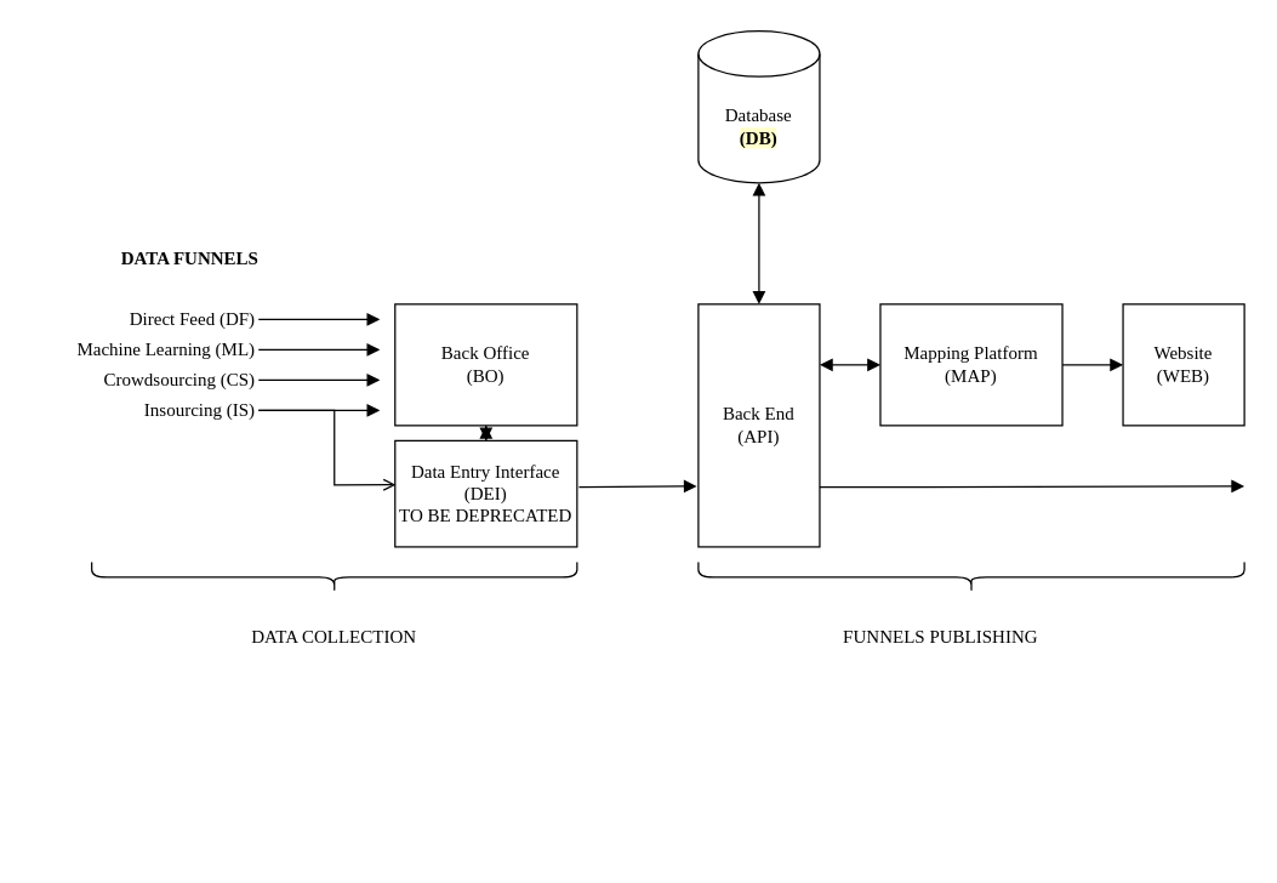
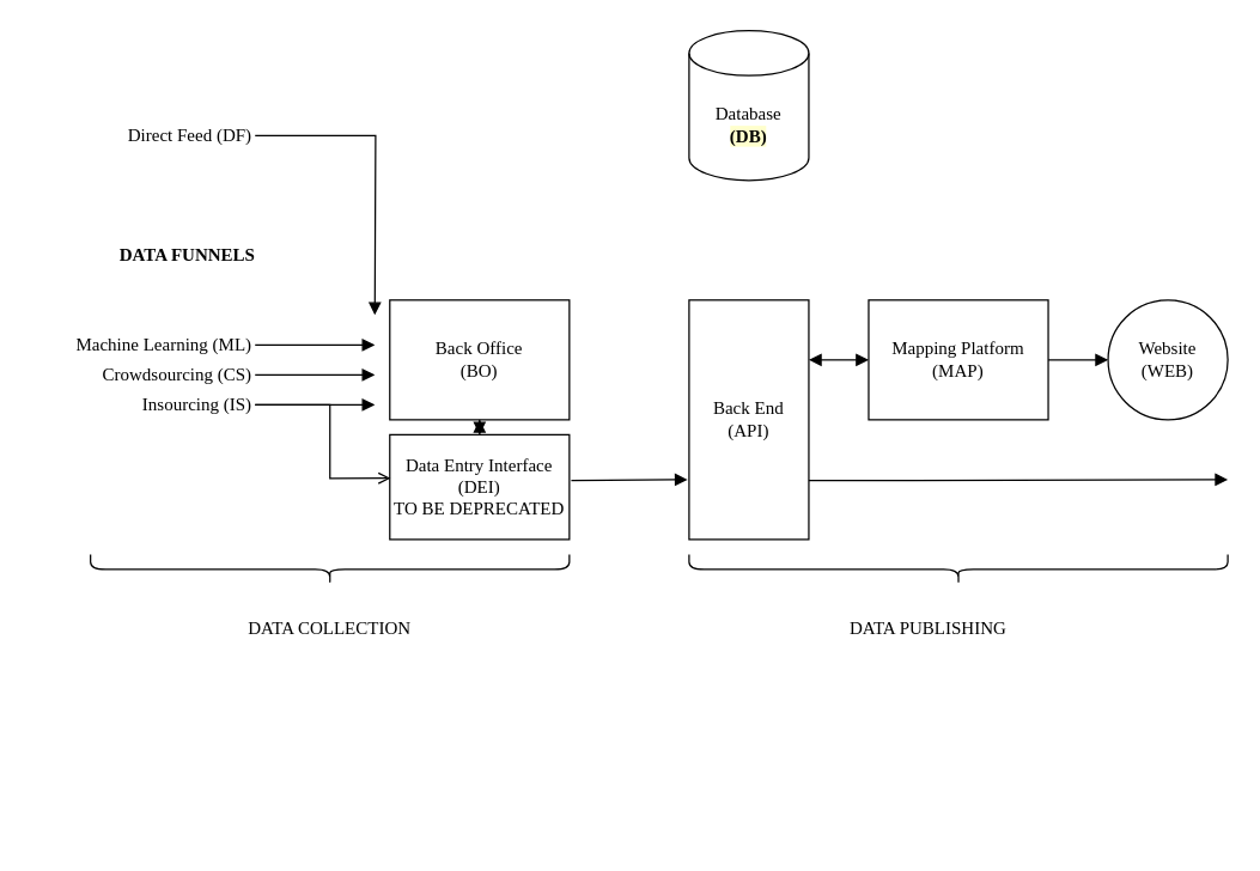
- <mxCell id="2" value="" style="edgeStyle=orthogonalEdgeStyle;rounded=0;orthogonalLoop=1;jettySize=auto;html=1;exitX=0.5;exitY=1;exitDx=0;exitDy=0;exitPerimeter=0;entryX=0.5;entryY=0;entryDx=0;entryDy=0;endArrow=block;endFill=1;startArrow=block;startFill=1;fontFamily=Montserrat;fontSource=https%3A%2F%2Ffonts.googleapis.com%2Fcss%3Ffamily%3DMontserrat;" parent="1" source="3" target="4" edge="1"><mxGeometry relative="1" as="geometry"><Array as="points"><mxPoint x="500" y="160" /><mxPoint x="500" y="160" /></Array></mxGeometry></mxCell>
- <mxCell id="20" value="Direct Feed (DF)" style="text;html=1;strokeColor=none;fillColor=none;align=right;verticalAlign=middle;whiteSpace=wrap;rounded=0;fontFamily=Montserrat;fontSource=https%3A%2F%2Ffonts.googleapis.com%2Fcss%3Ffamily%3DMontserrat;" parent="1" vertex="1"><mxGeometry x="40" y="200" width="130" height="20" as="geometry" /></mxCell>
+ <mxCell id="20" value="Direct Feed (DF)" style="text;html=1;strokeColor=none;fillColor=none;align=right;verticalAlign=middle;whiteSpace=wrap;rounded=0;fontFamily=Montserrat;fontSource=https%3A%2F%2Ffonts.googleapis.com%2Fcss%3Ffamily%3DMontserrat;" parent="1" vertex="1"><mxGeometry x="40" y="80" width="130" height="20" as="geometry" /></mxCell>
- <mxCell id="11" value="Website&lt;br&gt;(WEB)" style="rounded=0;whiteSpace=wrap;html=1;fontFamily=Montserrat;fontSource=https%3A%2F%2Ffonts.googleapis.com%2Fcss%3Ffamily%3DMontserrat;" parent="1" vertex="1"><mxGeometry x="740" y="200" width="80" height="80" as="geometry" /></mxCell>
+ <mxCell id="11" value="Website&lt;br&gt;(WEB)" style="ellipse;whiteSpace=wrap;html=1;fontFamily=Montserrat;fontSource=https%3A%2F%2Ffonts.googleapis.com%2Fcss%3Ffamily%3DMontserrat;" parent="1" vertex="1"><mxGeometry x="740" y="200" width="80" height="80" as="geometry" /></mxCell>
- <mxCell id="26" value="FUNNELS PUBLISHING" style="text;html=1;strokeColor=none;fillColor=none;align=center;verticalAlign=middle;whiteSpace=wrap;rounded=0;fontFamily=Montserrat;fontSource=https%3A%2F%2Ffonts.googleapis.com%2Fcss%3Ffamily%3DMontserrat;" vertex="1" parent="1"><mxGeometry x="440" y="410" width="360" height="20" as="geometry" /></mxCell>
+ <mxCell id="26" value="DATA PUBLISHING" style="text;html=1;strokeColor=none;fillColor=none;align=center;verticalAlign=middle;whiteSpace=wrap;rounded=0;fontFamily=Montserrat;fontSource=https%3A%2F%2Ffonts.googleapis.com%2Fcss%3Ffamily%3DMontserrat;" vertex="1" parent="1"><mxGeometry x="440" y="410" width="360" height="20" as="geometry" /></mxCell>
